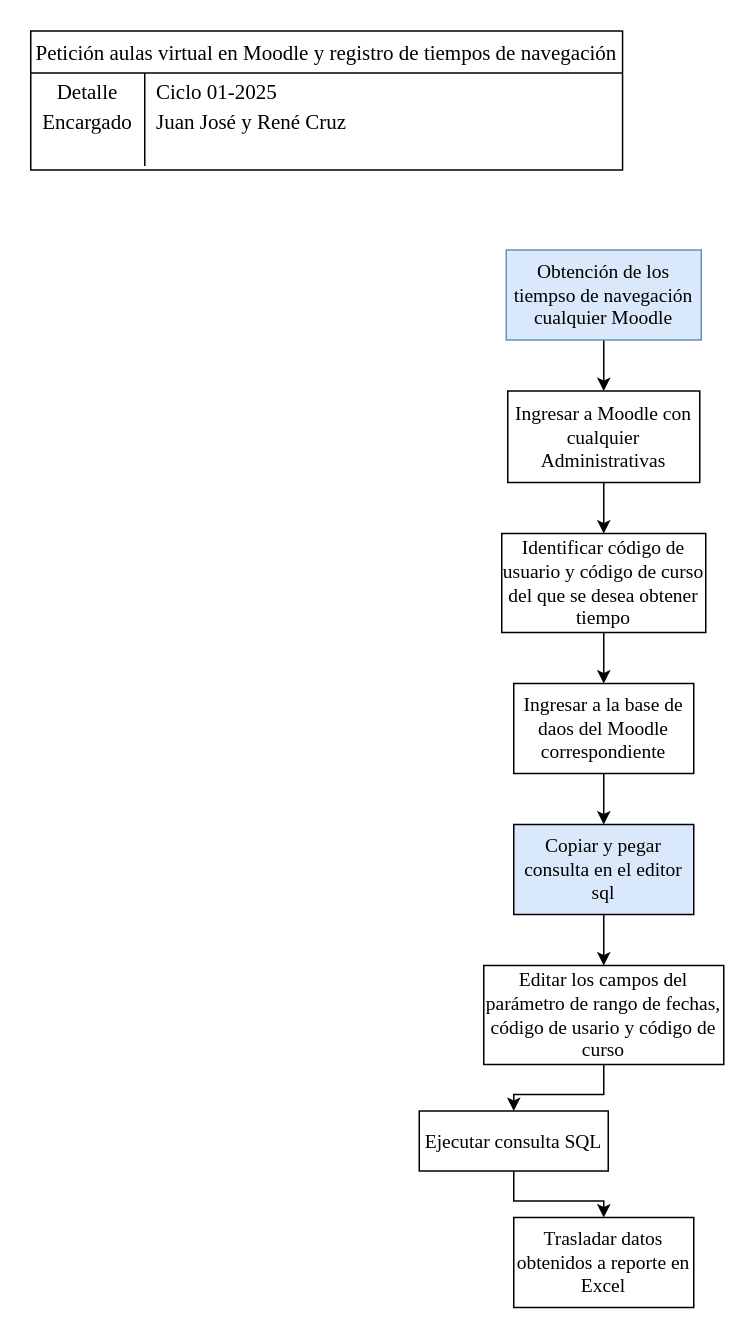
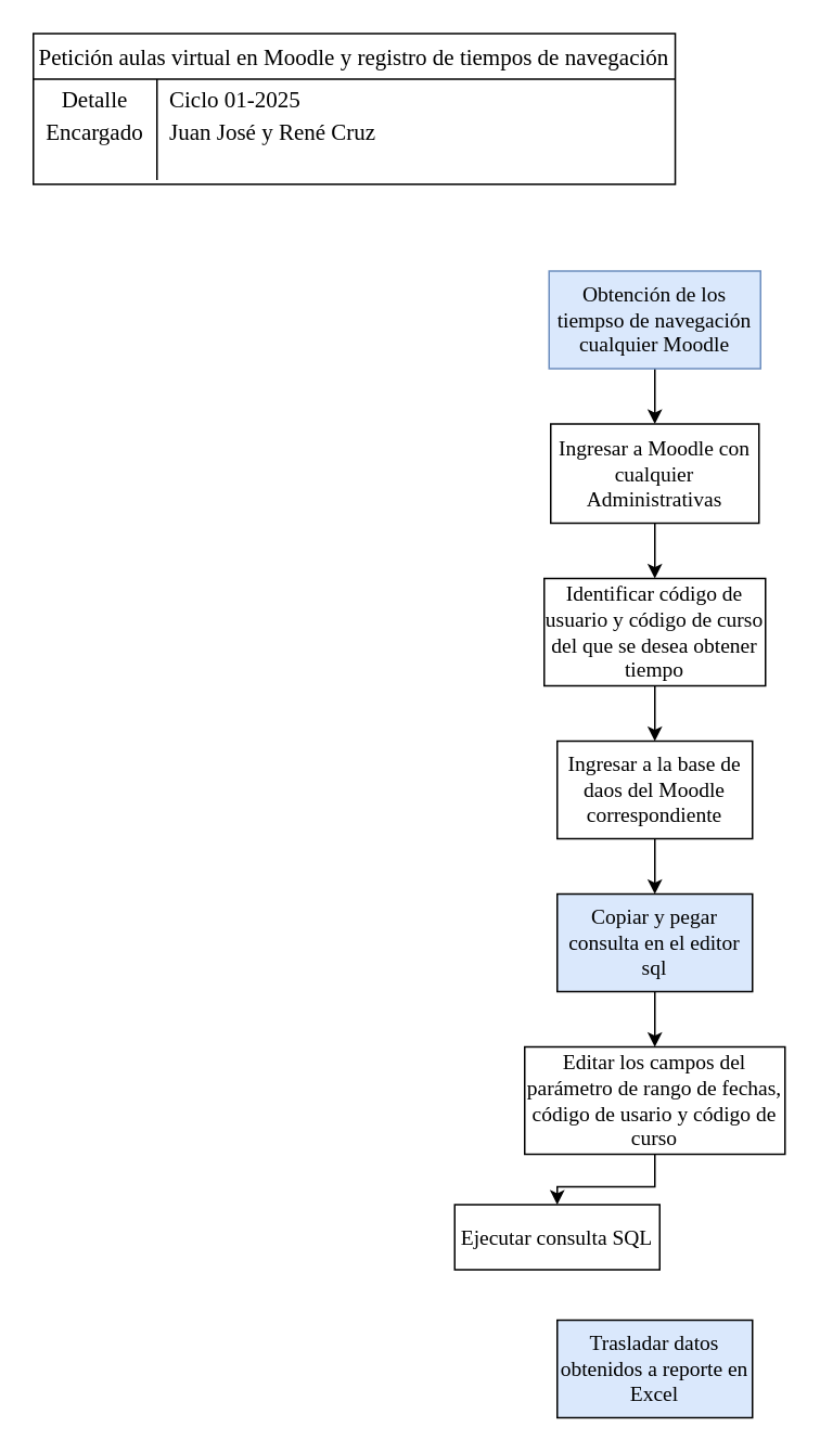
- <mxCell id="24" value="" style="edgeStyle=orthogonalEdgeStyle;rounded=0;orthogonalLoop=1;jettySize=auto;html=1;" edge="1" parent="1" source="25" target="26"><mxGeometry relative="1" as="geometry" /></mxCell>
- <mxCell id="26" value="Trasladar datos obtenidos a reporte en Excel" style="whiteSpace=wrap;html=1;fontSize=13;fontFamily=Times New Roman;rounded=0;" vertex="1" parent="1"><mxGeometry x="342" y="811" width="120" height="60" as="geometry" /></mxCell>
+ <mxCell id="26" value="Trasladar datos obtenidos a reporte en Excel" style="whiteSpace=wrap;html=1;fontSize=13;fontFamily=Times New Roman;rounded=0;fillColor=#dae8fc;" vertex="1" parent="1"><mxGeometry x="342" y="811" width="120" height="60" as="geometry" /></mxCell>
